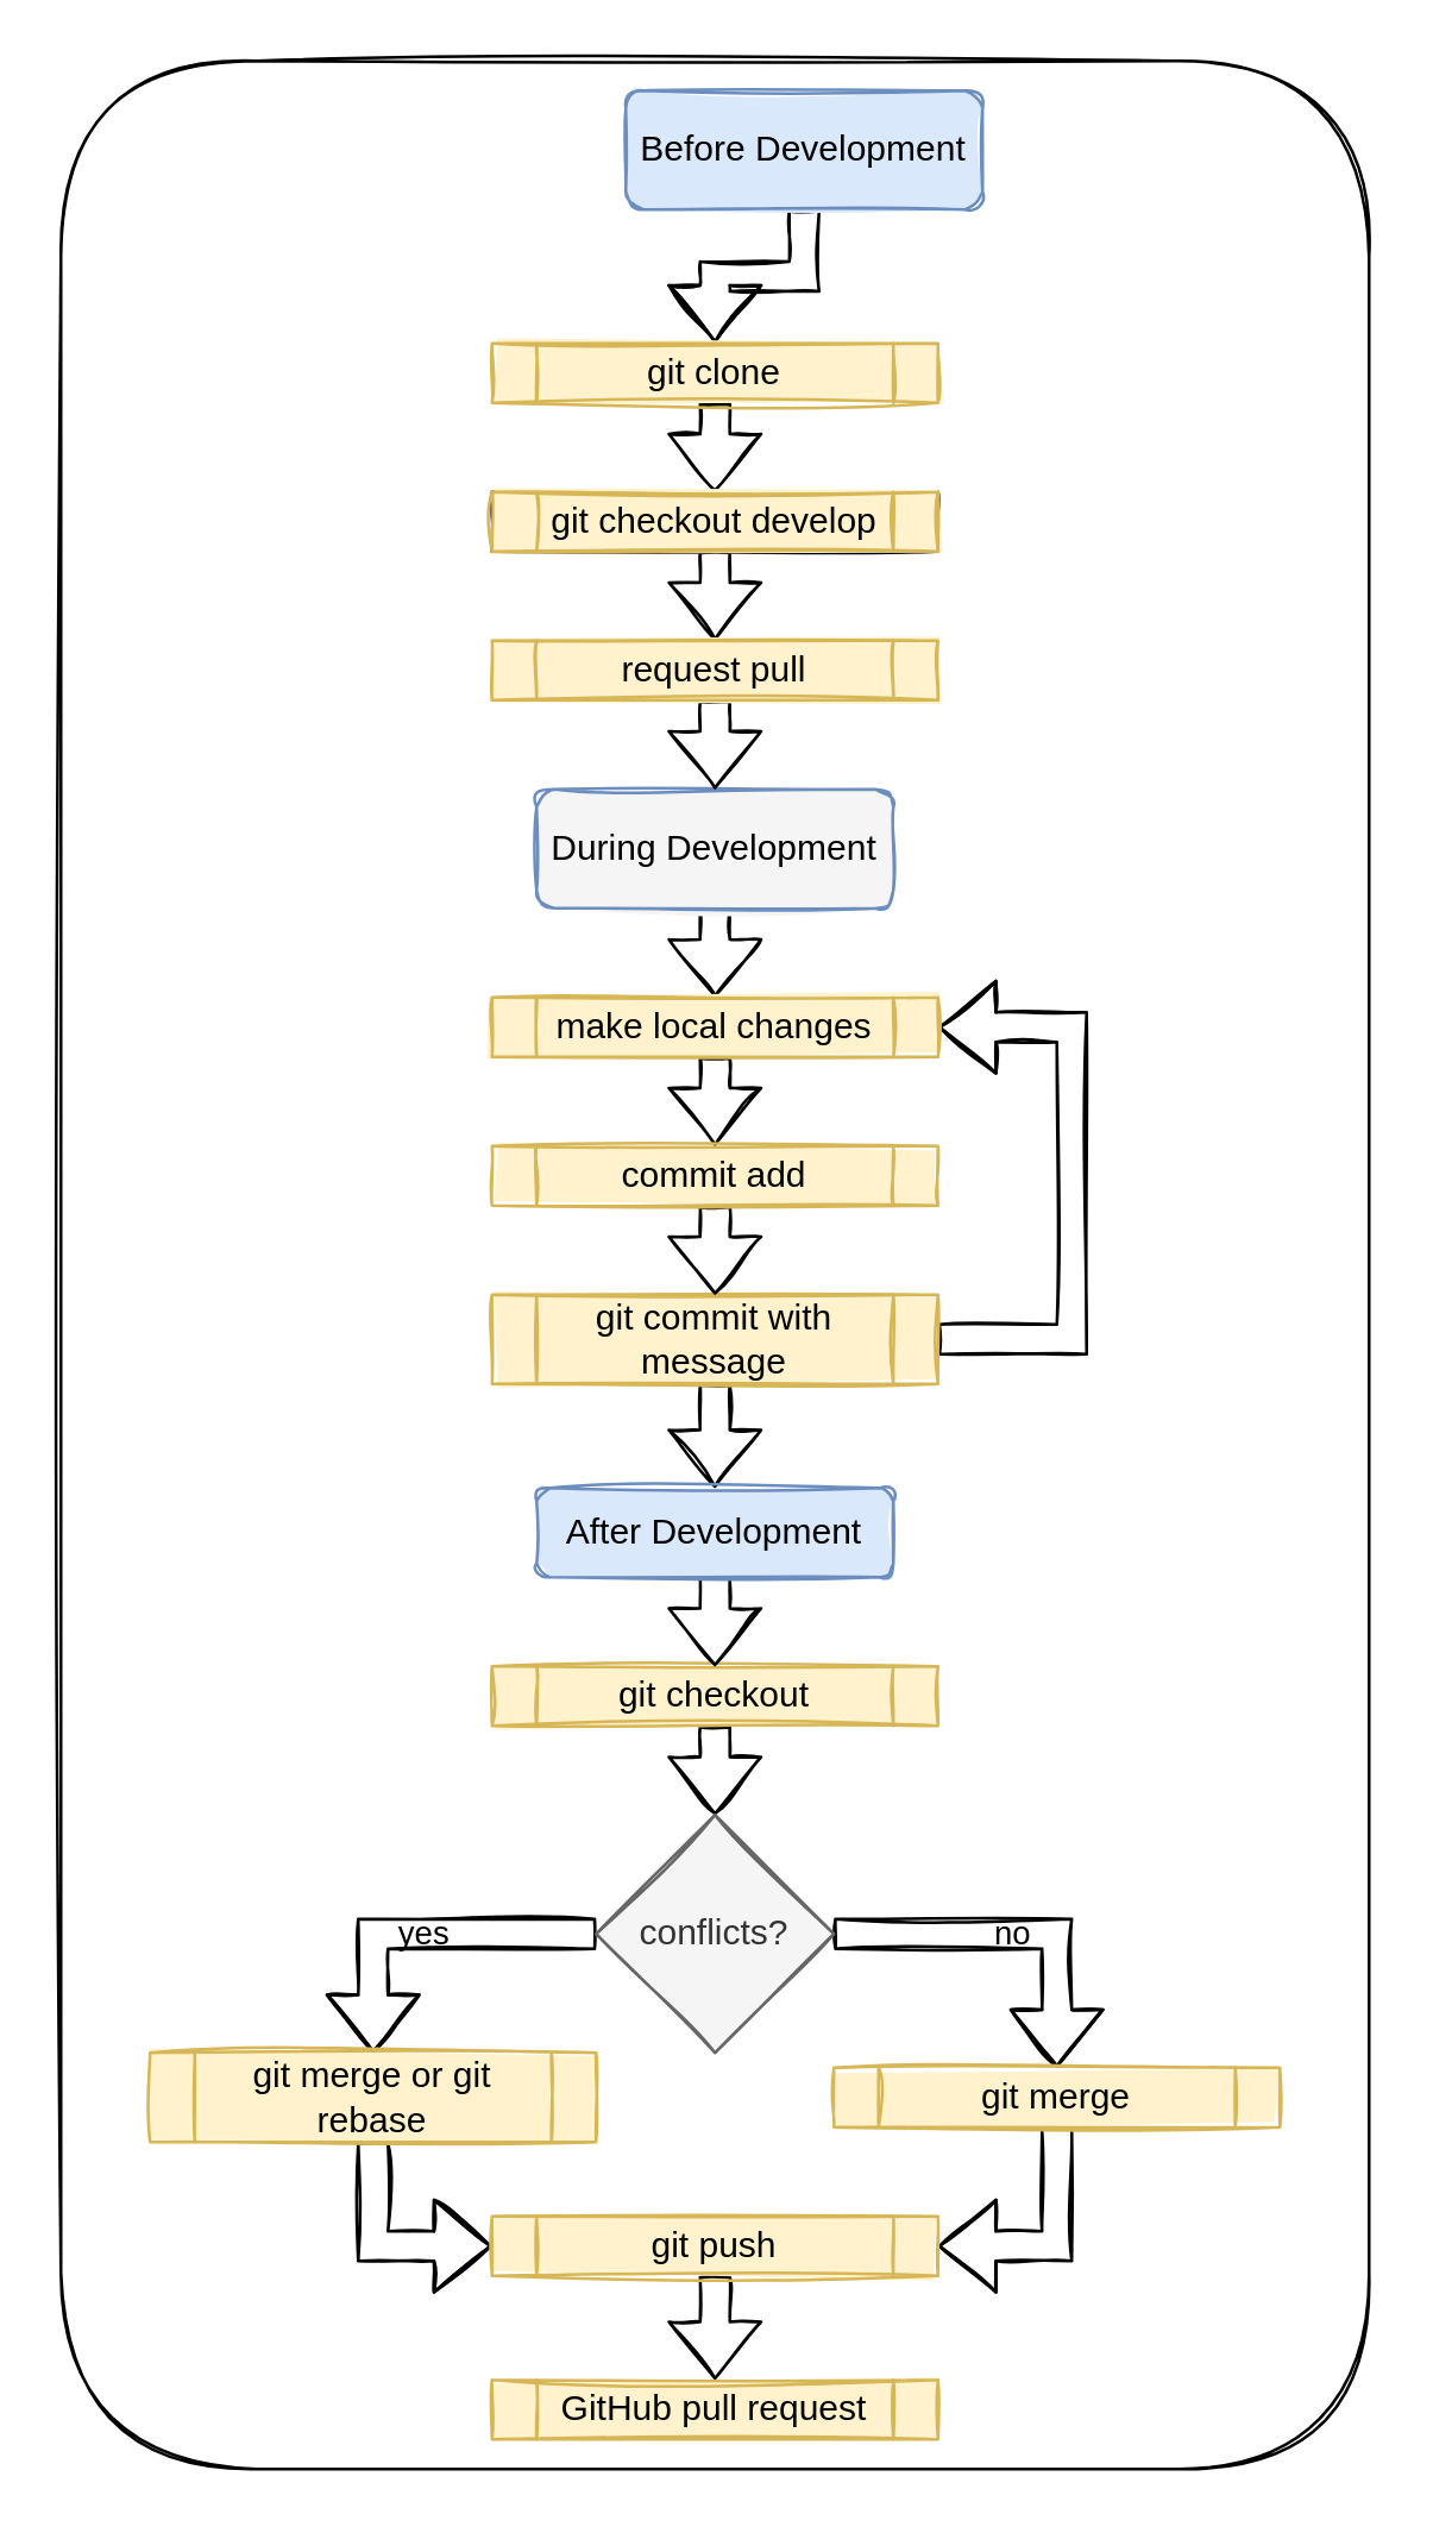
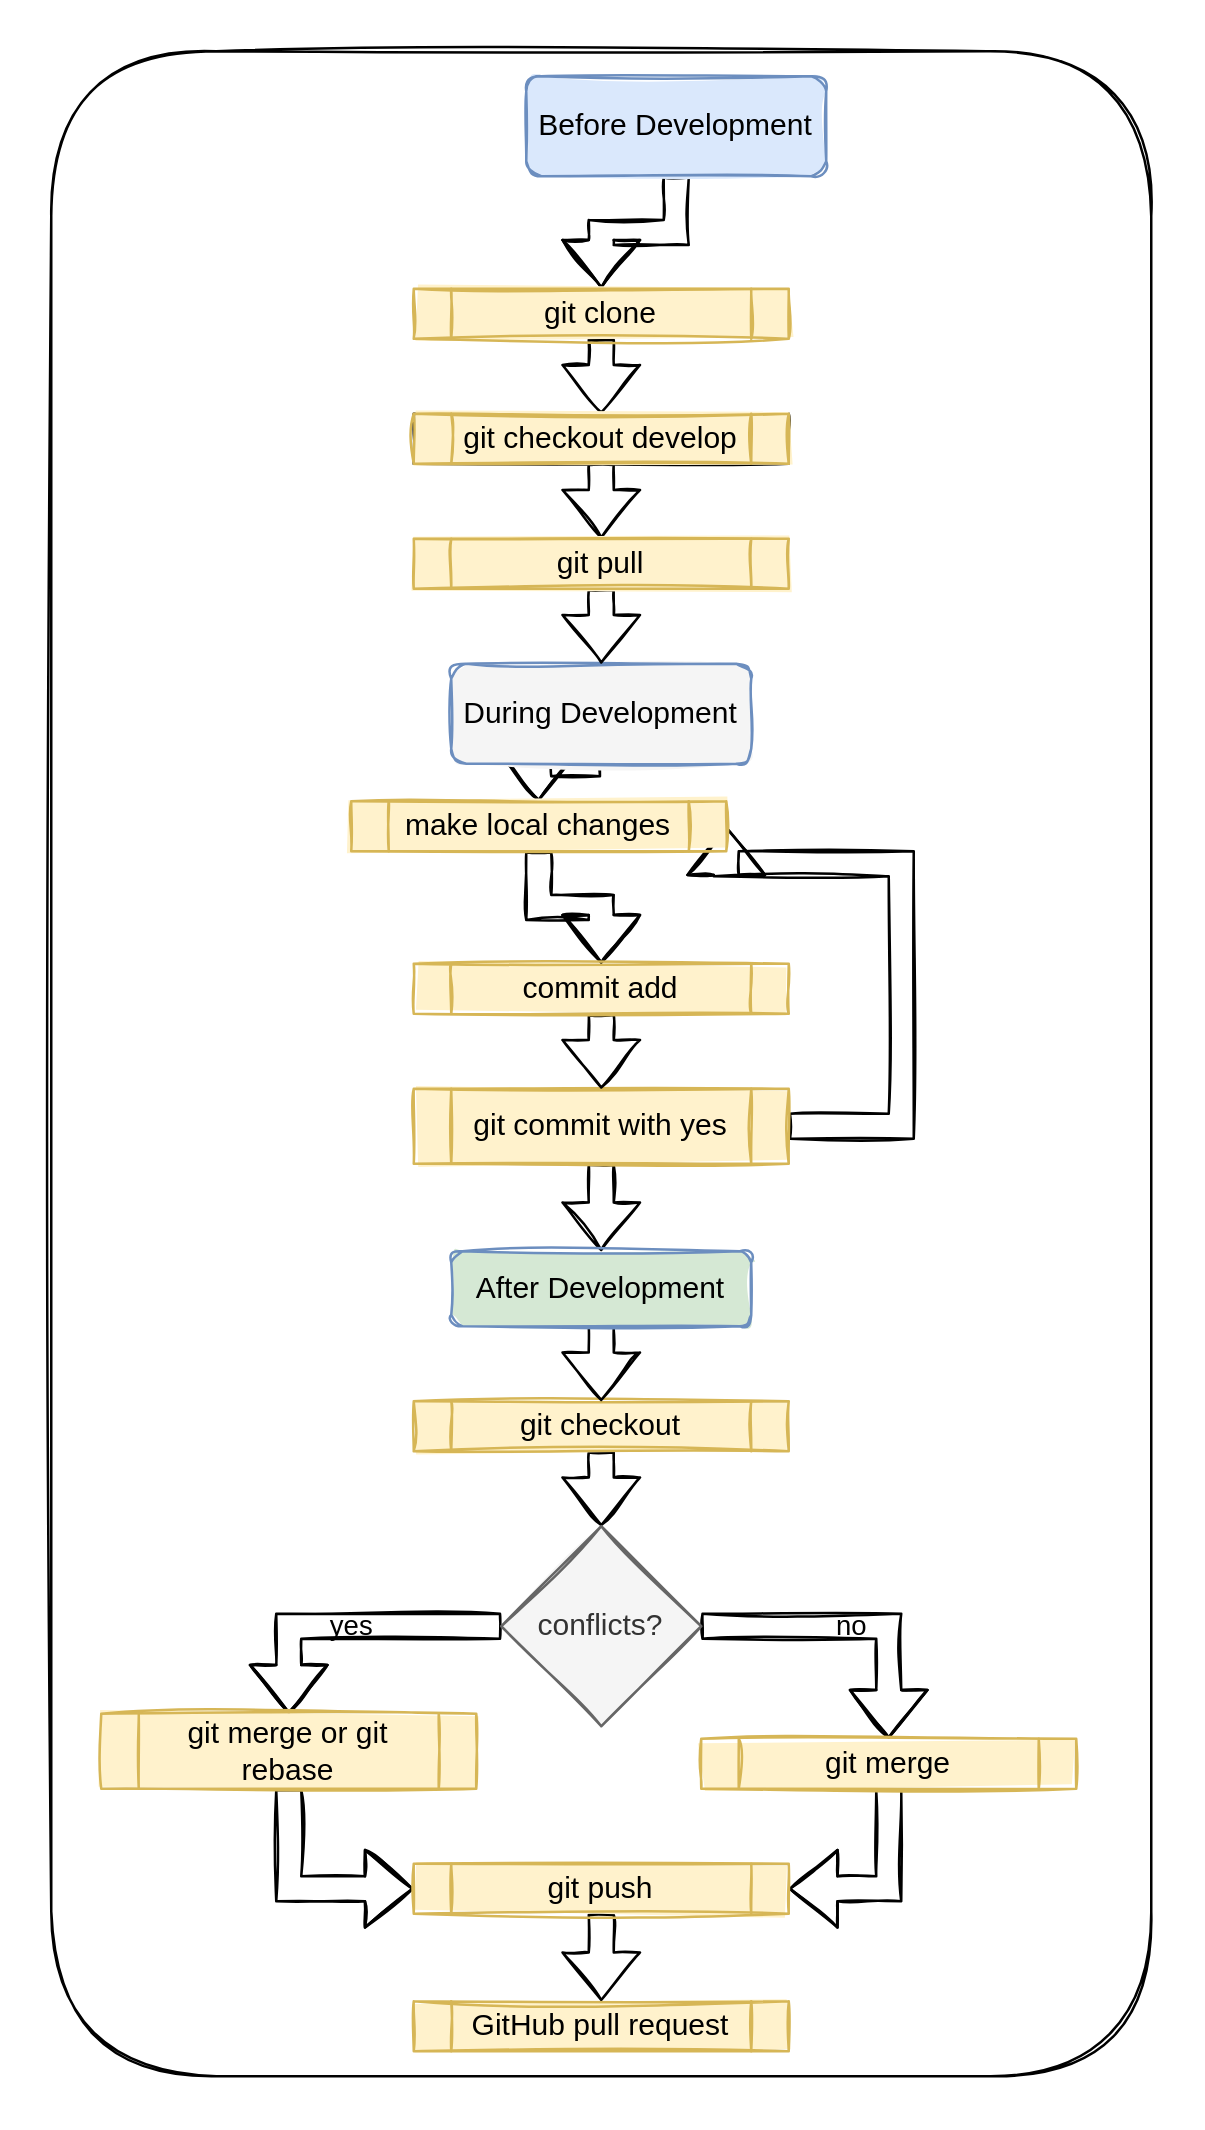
- <mxCell id="26" value="request pull" style="shape=process;whiteSpace=wrap;html=1;backgroundOutline=1;fillColor=#fff2cc;strokeColor=#d6b656;sketch=1;fillStyle=solid;" vertex="1" parent="1"><mxGeometry x="165" y="215" width="150" height="20" as="geometry" /></mxCell>
+ <mxCell id="26" value="git pull" style="shape=process;whiteSpace=wrap;html=1;backgroundOutline=1;fillColor=#fff2cc;strokeColor=#d6b656;sketch=1;fillStyle=solid;" vertex="1" parent="1"><mxGeometry x="165" y="215" width="150" height="20" as="geometry" /></mxCell>
- <mxCell id="28" value="make local changes" style="shape=process;whiteSpace=wrap;html=1;backgroundOutline=1;fillColor=#fff2cc;strokeColor=#d6b656;sketch=1;fillStyle=solid;" vertex="1" parent="1"><mxGeometry x="165" y="335" width="150" height="20" as="geometry" /></mxCell>
+ <mxCell id="28" value="make local changes" style="shape=process;whiteSpace=wrap;html=1;backgroundOutline=1;fillColor=#fff2cc;strokeColor=#d6b656;sketch=1;fillStyle=solid;" vertex="1" parent="1"><mxGeometry x="140" y="320" width="150" height="20" as="geometry" /></mxCell>
- <mxCell id="11" value="git commit with message" style="shape=process;whiteSpace=wrap;html=1;backgroundOutline=1;fillColor=#fff2cc;strokeColor=#d6b656;sketch=1;fillStyle=solid;" vertex="1" parent="1"><mxGeometry x="165" y="435" width="150" height="30" as="geometry" /></mxCell>
+ <mxCell id="11" value="git commit with yes" style="shape=process;whiteSpace=wrap;html=1;backgroundOutline=1;fillColor=#fff2cc;strokeColor=#d6b656;sketch=1;fillStyle=solid;" vertex="1" parent="1"><mxGeometry x="165" y="435" width="150" height="30" as="geometry" /></mxCell>
- <mxCell id="34" value="After Development" style="rounded=1;whiteSpace=wrap;html=1;fillColor=#dae8fc;strokeColor=#6c8ebf;sketch=1;fillStyle=solid;" vertex="1" parent="1"><mxGeometry x="180" y="500" width="120" height="30" as="geometry" /></mxCell>
+ <mxCell id="34" value="After Development" style="rounded=1;whiteSpace=wrap;html=1;fillColor=#d5e8d4;strokeColor=#6c8ebf;sketch=1;fillStyle=solid;" vertex="1" parent="1"><mxGeometry x="180" y="500" width="120" height="30" as="geometry" /></mxCell>
- <mxCell id="18" value="git merge or git rebase" style="shape=process;whiteSpace=wrap;html=1;backgroundOutline=1;fillColor=#fff2cc;strokeColor=#d6b656;sketch=1;fillStyle=solid;" vertex="1" parent="1"><mxGeometry x="50" y="690" width="150" height="30" as="geometry" /></mxCell>
+ <mxCell id="18" value="git merge or git rebase" style="shape=process;whiteSpace=wrap;html=1;backgroundOutline=1;fillColor=#fff2cc;strokeColor=#d6b656;sketch=1;fillStyle=solid;" vertex="1" parent="1"><mxGeometry x="40" y="685" width="150" height="30" as="geometry" /></mxCell>
